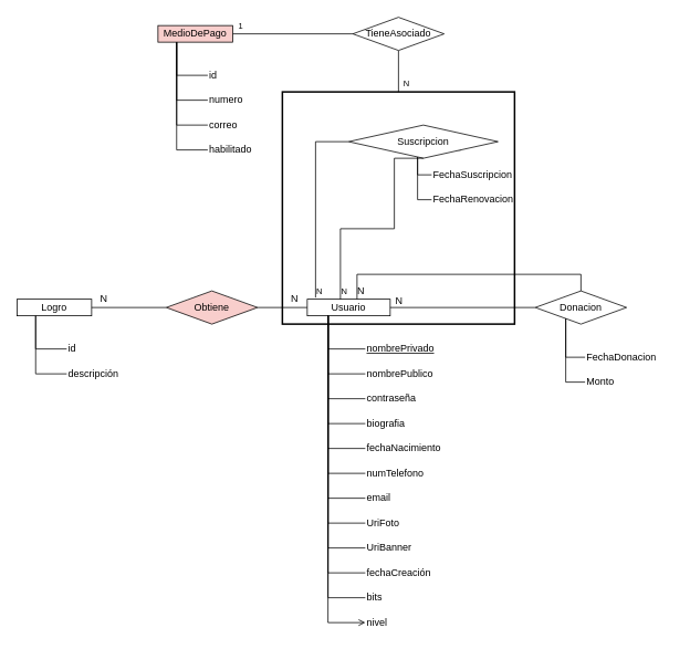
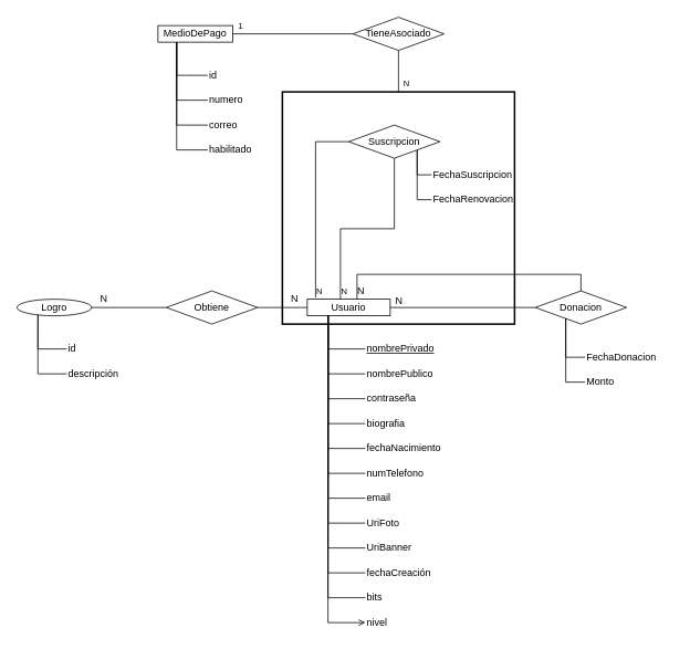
- <mxCell id="50" value="MedioDePago" style="whiteSpace=wrap;html=1;fillColor=#f8cecc;" vertex="1" parent="1"><mxGeometry x="190" y="30" width="90" height="20" as="geometry" /></mxCell>
+ <mxCell id="50" value="MedioDePago" style="whiteSpace=wrap;html=1;" vertex="1" parent="1"><mxGeometry x="190" y="30" width="90" height="20" as="geometry" /></mxCell>
- <mxCell id="60" value="Suscripcion" style="rhombus;whiteSpace=wrap;html=1;" vertex="1" parent="1"><mxGeometry x="420" y="150" width="180" height="40" as="geometry" /></mxCell>
+ <mxCell id="60" value="Suscripcion" style="rhombus;whiteSpace=wrap;html=1;" vertex="1" parent="1"><mxGeometry x="420" y="150" width="110" height="40" as="geometry" /></mxCell>
- <mxCell id="37" value="Logro" style="whiteSpace=wrap;html=1;" vertex="1" parent="1"><mxGeometry x="20" y="360" width="90" height="20" as="geometry" /></mxCell>
+ <mxCell id="37" value="Logro" style="ellipse;whiteSpace=wrap;html=1;" vertex="1" parent="1"><mxGeometry x="20" y="360" width="90" height="20" as="geometry" /></mxCell>
- <mxCell id="43" value="Obtiene" style="rhombus;whiteSpace=wrap;html=1;fillColor=#f8cecc;" vertex="1" parent="1"><mxGeometry x="200" y="350" width="110" height="40" as="geometry" /></mxCell>
+ <mxCell id="43" value="Obtiene" style="rhombus;whiteSpace=wrap;html=1;" vertex="1" parent="1"><mxGeometry x="200" y="350" width="110" height="40" as="geometry" /></mxCell>
